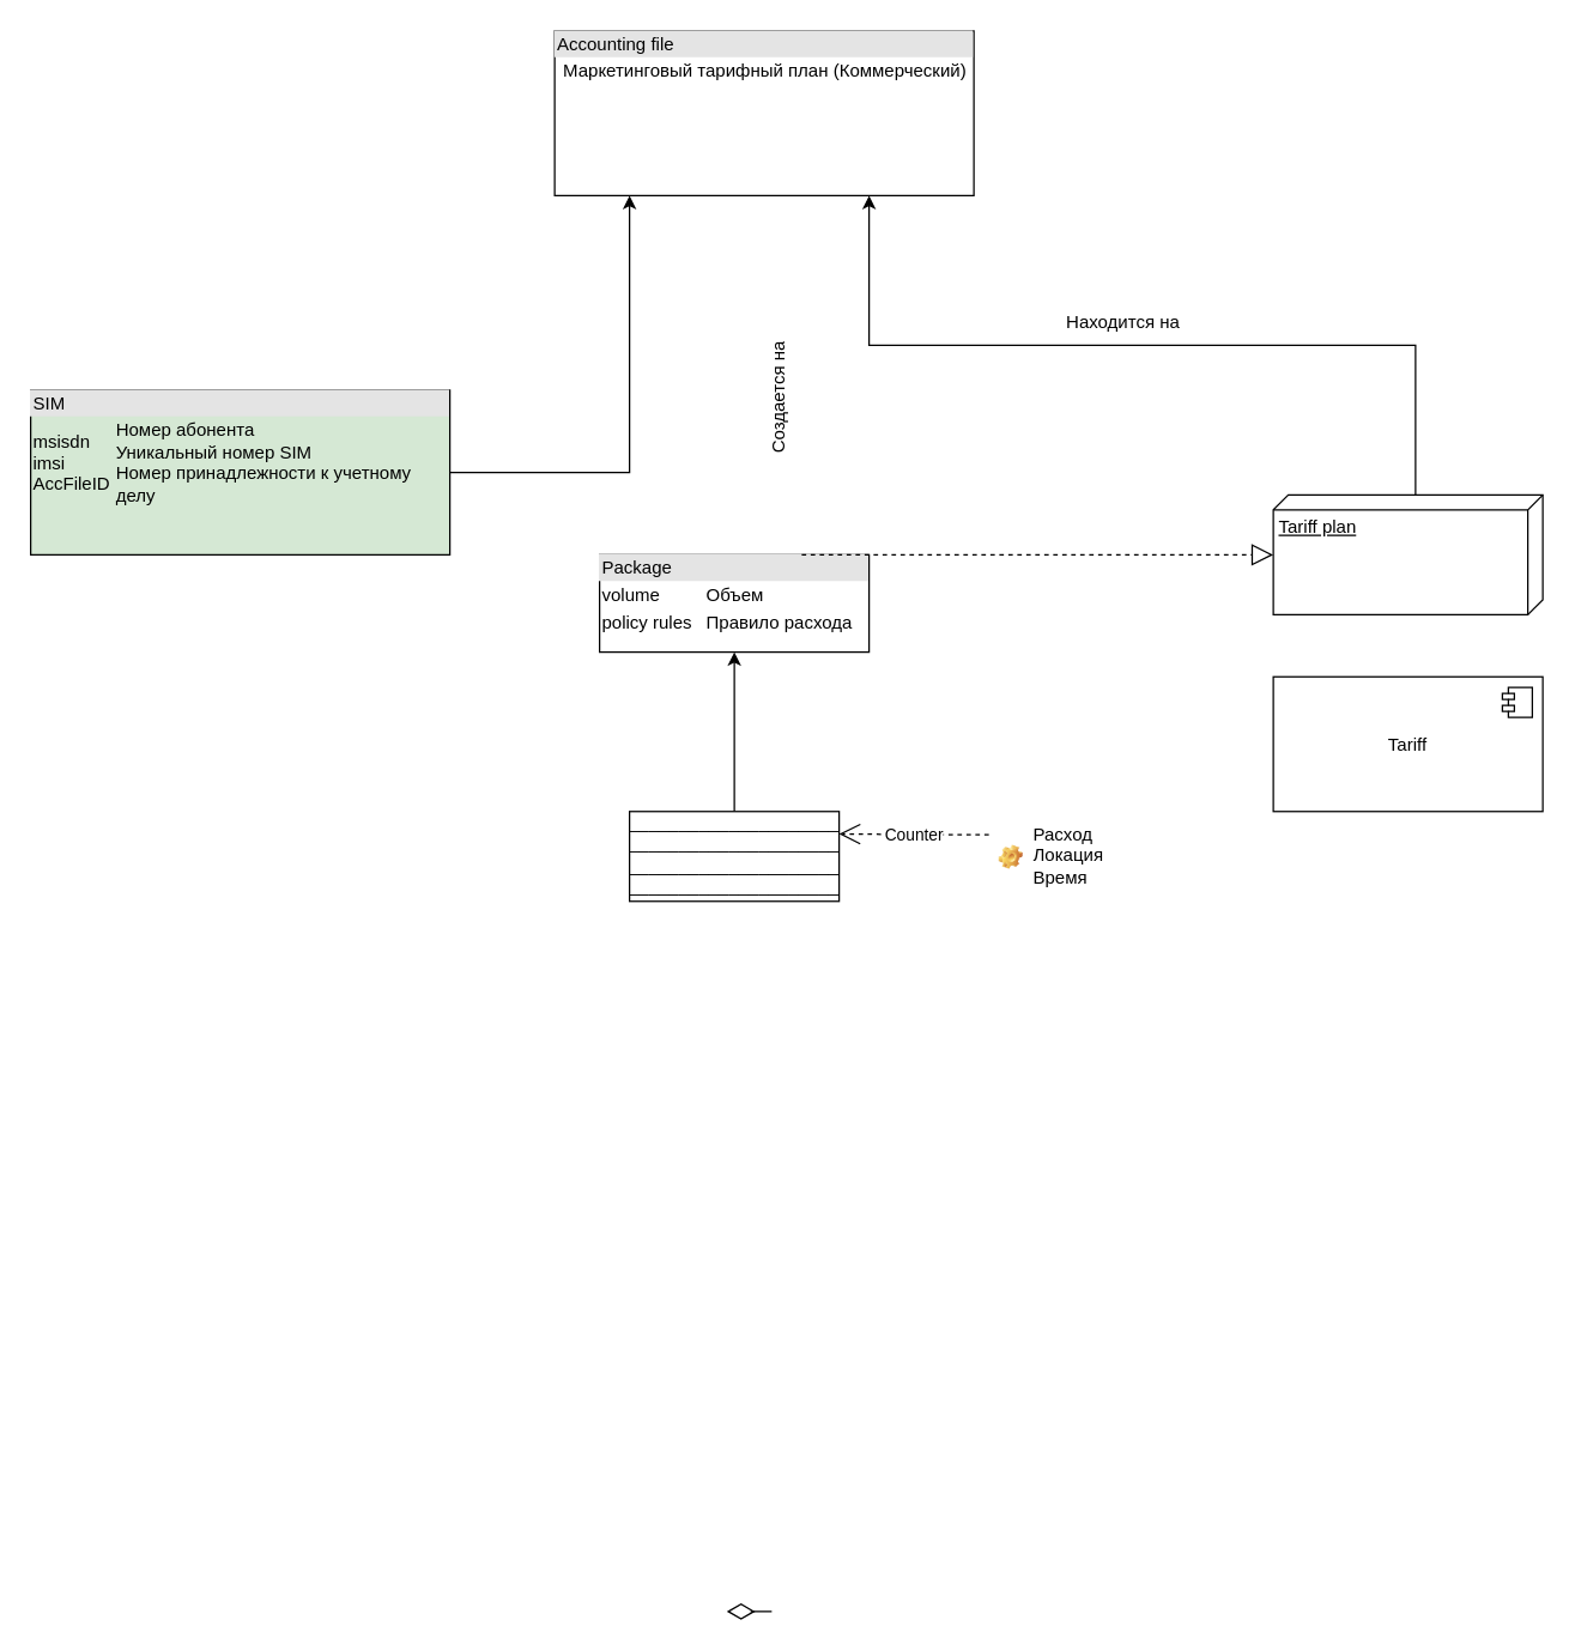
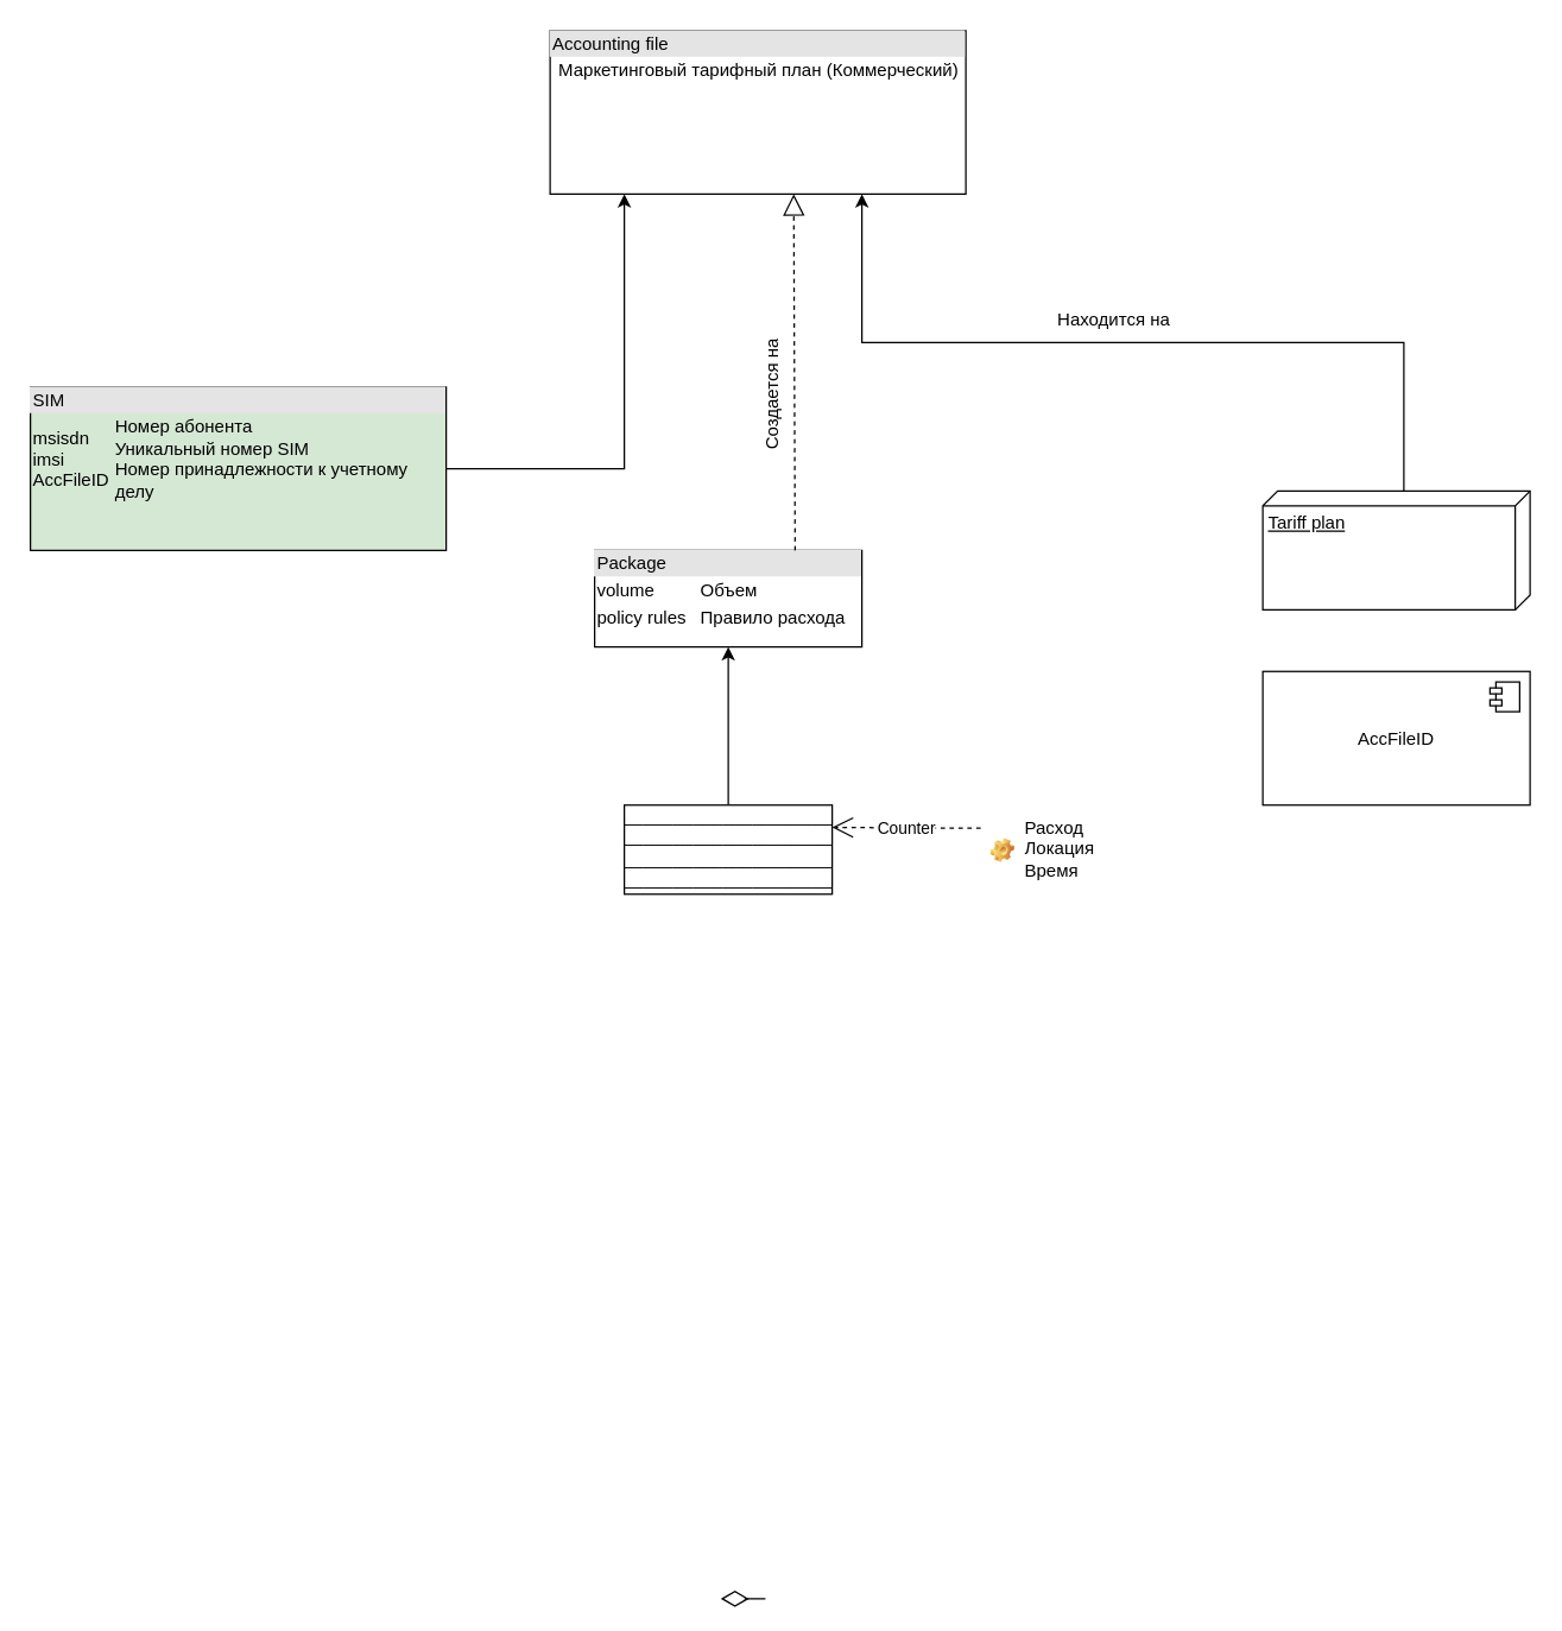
- <mxCell id="14" value="" style="endArrow=block;dashed=1;endFill=0;endSize=12;html=1;rounded=0;exitX=0.75;exitY=0;exitDx=0;exitDy=0;" edge="1" parent="1" source="10" target="9"><mxGeometry width="160" relative="1" as="geometry"><mxPoint x="480" y="304.5" as="sourcePoint" /><mxPoint x="640" y="304.5" as="targetPoint" /></mxGeometry></mxCell>
+ <mxCell id="14" value="" style="endArrow=block;dashed=1;endFill=0;endSize=12;html=1;rounded=0;exitX=0.75;exitY=0;exitDx=0;exitDy=0;entryX=0.586;entryY=1;entryDx=0;entryDy=0;entryPerimeter=0;" edge="1" parent="1" source="10" target="3"><mxGeometry width="160" relative="1" as="geometry"><mxPoint x="480" y="304.5" as="sourcePoint" /><mxPoint x="640" y="304.5" as="targetPoint" /></mxGeometry></mxCell>
- <mxCell id="6" value="Tariff" style="html=1;dropTarget=0;whiteSpace=wrap;" vertex="1" parent="1"><mxGeometry x="850" y="451.5" width="180" height="90" as="geometry" /></mxCell>
+ <mxCell id="6" value="AccFileID" style="html=1;dropTarget=0;whiteSpace=wrap;" vertex="1" parent="1"><mxGeometry x="850" y="451.5" width="180" height="90" as="geometry" /></mxCell>
